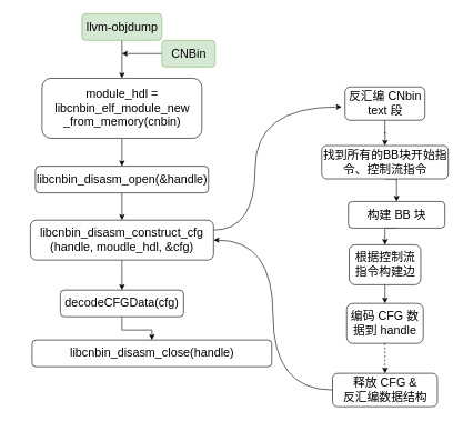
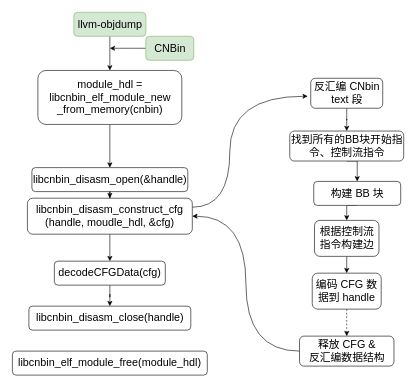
- <mxCell id="12" value="&lt;font style=&quot;font-size: 18px;&quot;&gt;libcnbin_disasm_open(&amp;amp;handle)&lt;/font&gt;" style="rounded=1;whiteSpace=wrap;html=1;fontSize=12;glass=0;strokeWidth=1;shadow=0;" vertex="1" parent="1"><mxGeometry x="52.5" y="249" width="260" height="40" as="geometry" /></mxCell>
+ <mxCell id="12" value="&lt;font style=&quot;font-size: 18px;&quot;&gt;libcnbin_disasm_open(&amp;amp;handle)&lt;/font&gt;" style="rounded=1;whiteSpace=wrap;html=1;fontSize=12;glass=0;strokeWidth=1;shadow=0;" vertex="1" parent="1"><mxGeometry x="52.5" y="279" width="260" height="40" as="geometry" /></mxCell>
- <mxCell id="18" value="&lt;font style=&quot;font-size: 18px;&quot;&gt;libcnbin_disasm_close(handle)&lt;/font&gt;" style="rounded=1;whiteSpace=wrap;html=1;fontSize=12;glass=0;strokeWidth=1;shadow=0;" vertex="1" parent="1"><mxGeometry x="47.5" y="510" width="360" height="40" as="geometry" /></mxCell>
+ <mxCell id="18" value="&lt;font style=&quot;font-size: 18px;&quot;&gt;libcnbin_disasm_close(handle)&lt;/font&gt;" style="rounded=1;whiteSpace=wrap;html=1;fontSize=12;glass=0;strokeWidth=1;shadow=0;" vertex="1" parent="1"><mxGeometry x="47.5" y="510" width="270" height="40" as="geometry" /></mxCell>
+ <mxCell id="29" value="&lt;font style=&quot;font-size: 18px;&quot;&gt;libcnbin_elf_module_free(module_hdl)&lt;/font&gt;" style="rounded=1;whiteSpace=wrap;html=1;fontSize=12;glass=0;strokeWidth=1;shadow=0;" vertex="1" parent="1"><mxGeometry x="20" y="585" width="325" height="40" as="geometry" /></mxCell>
